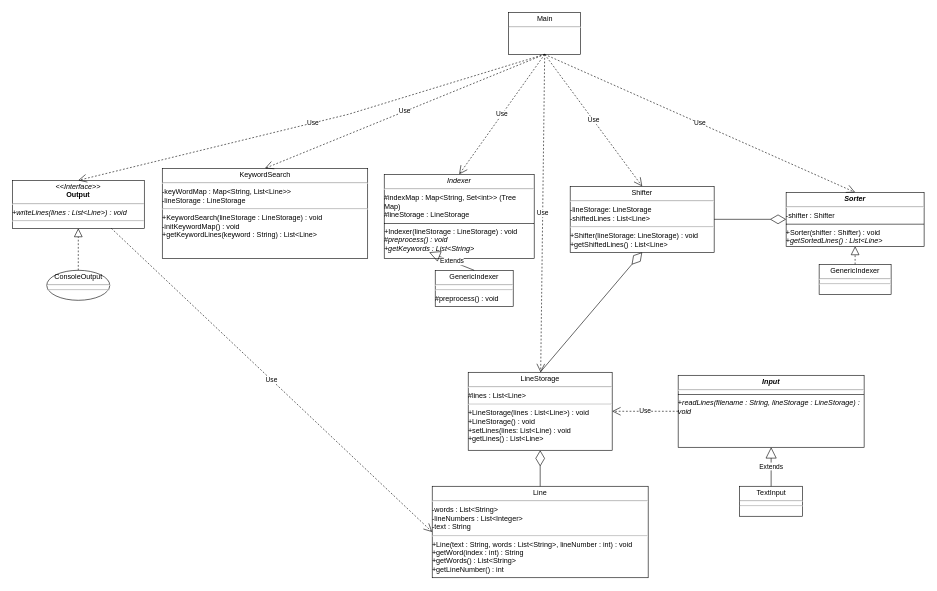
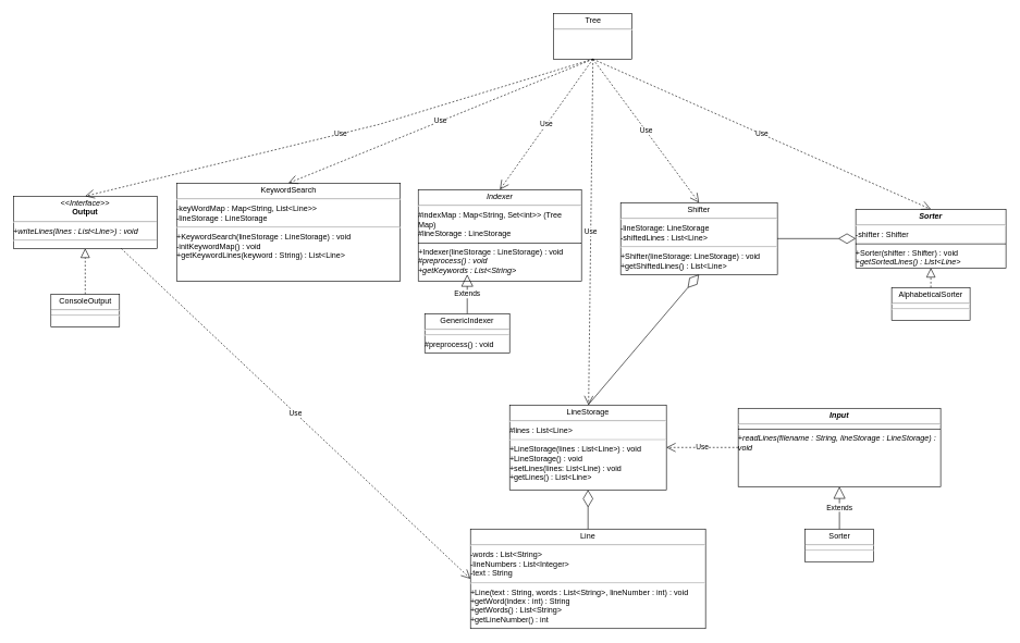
- <mxCell id="13" value="&lt;p style=&quot;margin:0px;margin-top:4px;text-align:center;&quot;&gt;Main&lt;/p&gt;&lt;hr&gt;" style="verticalAlign=top;align=left;overflow=fill;html=1;whiteSpace=wrap;" parent="1" vertex="1"><mxGeometry x="847.5" y="20" width="120" height="70" as="geometry" /></mxCell>
+ <mxCell id="13" value="&lt;p style=&quot;margin:0px;margin-top:4px;text-align:center;&quot;&gt;Tree&lt;/p&gt;&lt;hr&gt;" style="verticalAlign=top;align=left;overflow=fill;html=1;whiteSpace=wrap;" parent="1" vertex="1"><mxGeometry x="847.5" y="20" width="120" height="70" as="geometry" /></mxCell>
- <mxCell id="7" value="&lt;p style=&quot;margin:0px;margin-top:4px;text-align:center;&quot;&gt;GenericIndexer&lt;/p&gt;&lt;hr&gt;&lt;hr&gt;" style="verticalAlign=top;align=left;overflow=fill;html=1;whiteSpace=wrap;" parent="1" vertex="1"><mxGeometry x="1365" y="440" width="120" height="50" as="geometry" /></mxCell>
+ <mxCell id="7" value="&lt;p style=&quot;margin:0px;margin-top:4px;text-align:center;&quot;&gt;AlphabeticalSorter&lt;/p&gt;&lt;hr&gt;&lt;hr&gt;" style="verticalAlign=top;align=left;overflow=fill;html=1;whiteSpace=wrap;" parent="1" vertex="1"><mxGeometry x="1365" y="440" width="120" height="50" as="geometry" /></mxCell>
- <mxCell id="5" value="&lt;p style=&quot;margin:0px;margin-top:4px;text-align:center;&quot;&gt;ConsoleOutput&lt;/p&gt;&lt;hr&gt;&lt;hr&gt;" style="ellipse;verticalAlign=top;align=left;overflow=fill;html=1;whiteSpace=wrap;" parent="1" vertex="1"><mxGeometry x="77.5" y="450" width="105" height="50" as="geometry" /></mxCell>
+ <mxCell id="5" value="&lt;p style=&quot;margin:0px;margin-top:4px;text-align:center;&quot;&gt;ConsoleOutput&lt;/p&gt;&lt;hr&gt;&lt;hr&gt;" style="verticalAlign=top;align=left;overflow=fill;html=1;whiteSpace=wrap;" parent="1" vertex="1"><mxGeometry x="77.5" y="450" width="105" height="50" as="geometry" /></mxCell>
- <mxCell id="15" value="&lt;p style=&quot;margin:0px;margin-top:4px;text-align:center;&quot;&gt;GenericIndexer&lt;/p&gt;&lt;hr&gt;&lt;hr&gt;#preprocess() : void&lt;div&gt;&lt;br&gt;&lt;/div&gt;" style="verticalAlign=top;align=left;overflow=fill;html=1;whiteSpace=wrap;" parent="1" vertex="1"><mxGeometry x="725" y="450" width="130" height="60" as="geometry" /></mxCell>
+ <mxCell id="15" value="&lt;p style=&quot;margin:0px;margin-top:4px;text-align:center;&quot;&gt;GenericIndexer&lt;/p&gt;&lt;hr&gt;&lt;hr&gt;#preprocess() : void&lt;div&gt;&lt;br&gt;&lt;/div&gt;" style="verticalAlign=top;align=left;overflow=fill;html=1;whiteSpace=wrap;" parent="1" vertex="1"><mxGeometry x="650" y="480" width="130" height="60" as="geometry" /></mxCell>
- <mxCell id="4" value="&lt;p style=&quot;margin:0px;margin-top:4px;text-align:center;&quot;&gt;TextInput&lt;/p&gt;&lt;hr&gt;&lt;hr&gt;" style="verticalAlign=top;align=left;overflow=fill;html=1;whiteSpace=wrap;" parent="1" vertex="1"><mxGeometry x="1232.5" y="810" width="105" height="50" as="geometry" /></mxCell>
+ <mxCell id="4" value="&lt;p style=&quot;margin:0px;margin-top:4px;text-align:center;&quot;&gt;Sorter&lt;/p&gt;&lt;hr&gt;&lt;hr&gt;" style="verticalAlign=top;align=left;overflow=fill;html=1;whiteSpace=wrap;" parent="1" vertex="1"><mxGeometry x="1232.5" y="810" width="105" height="50" as="geometry" /></mxCell>
